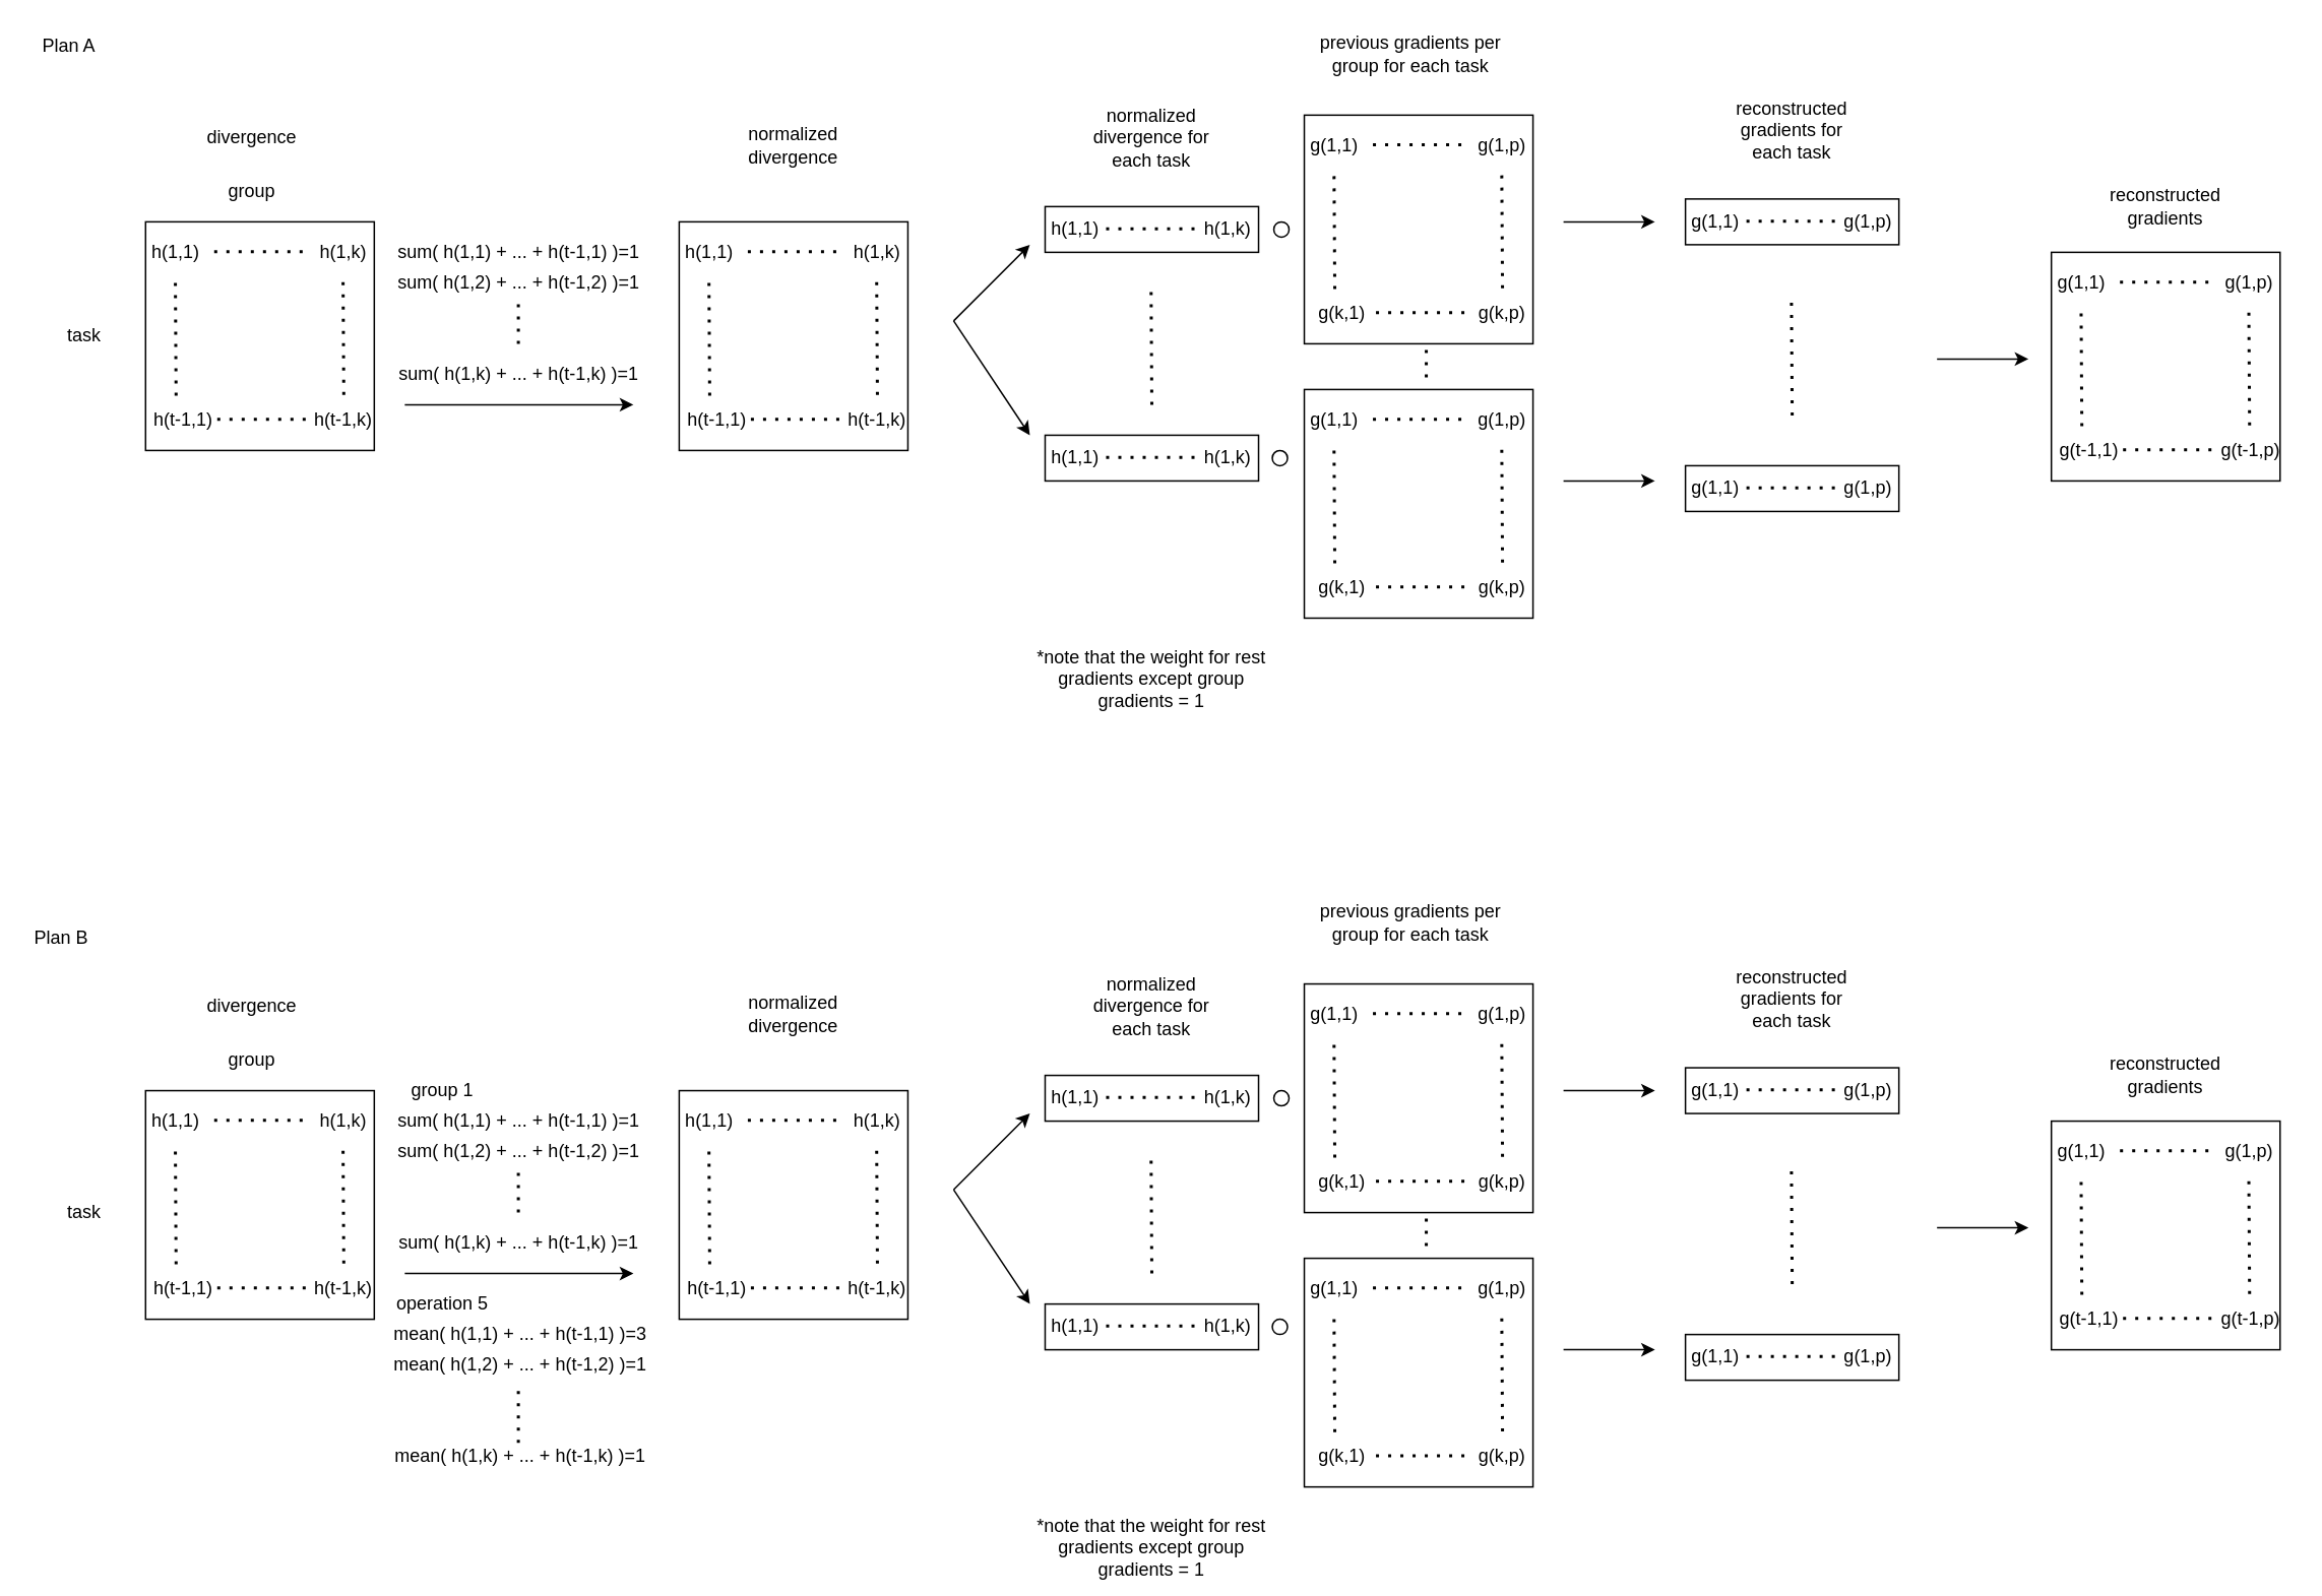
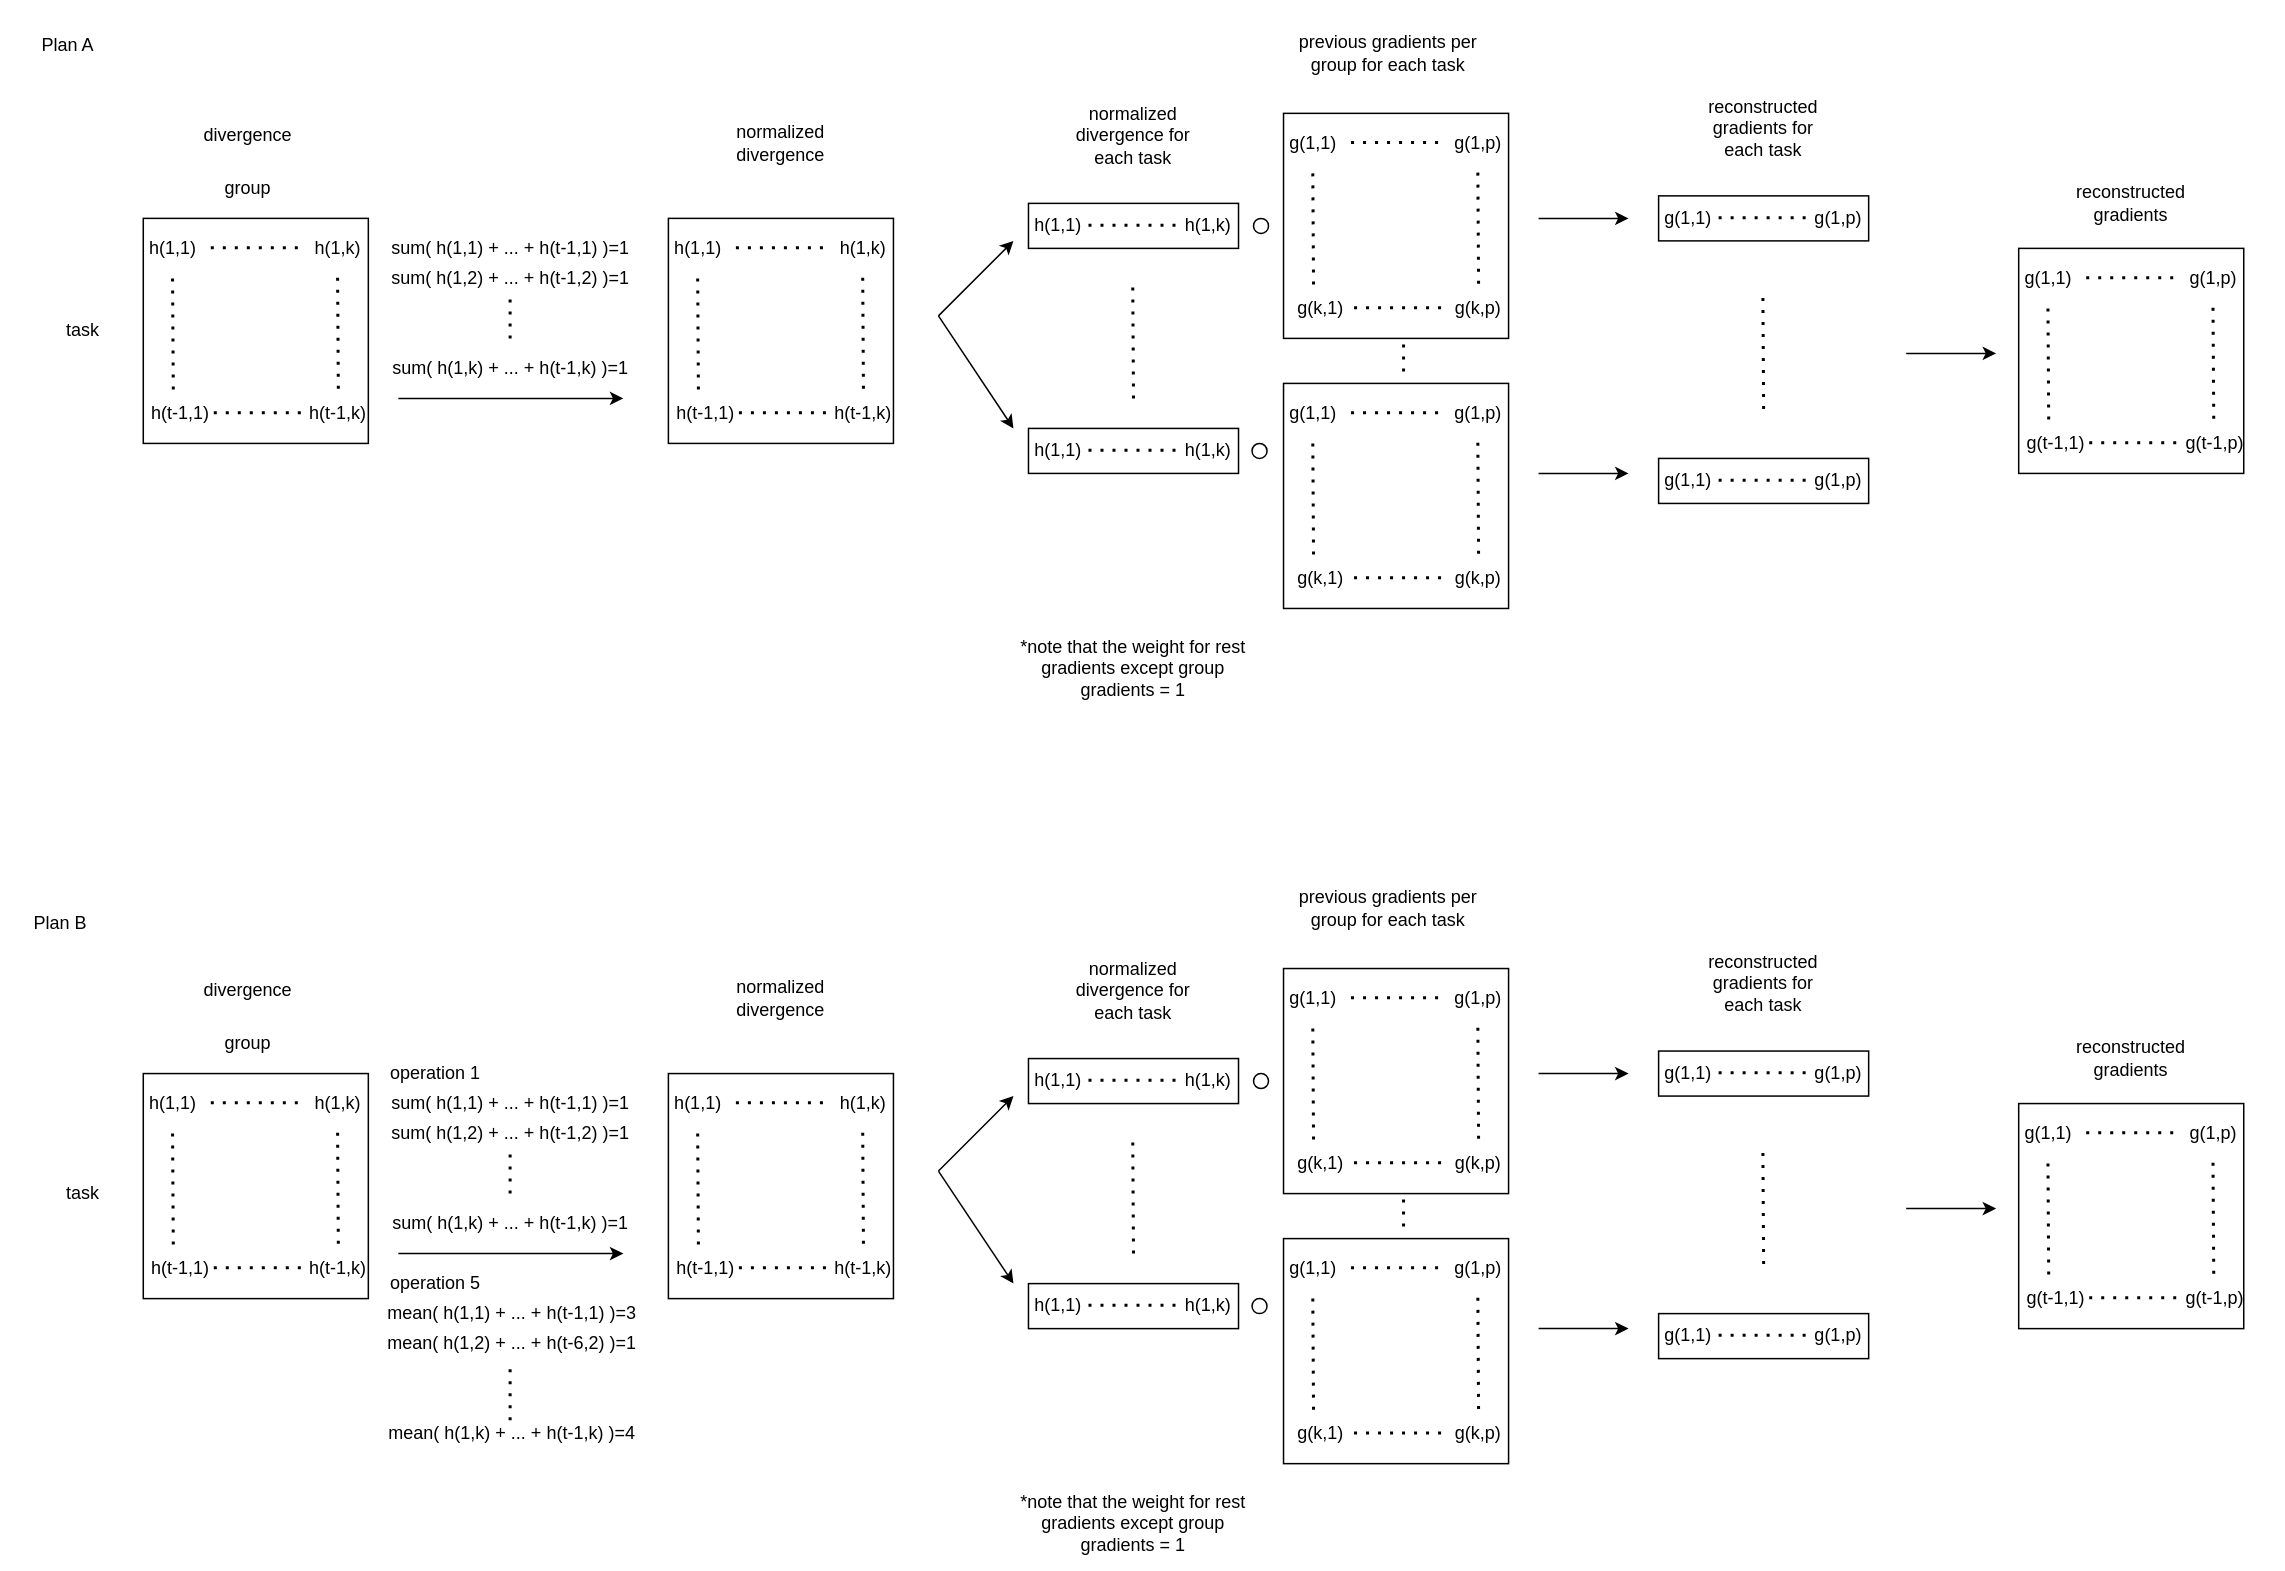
- <mxCell id="174" value="group 1" style="text;html=1;strokeColor=none;fillColor=none;align=center;verticalAlign=middle;whiteSpace=wrap;rounded=0;" vertex="1" parent="1"><mxGeometry x="255" y="705" width="70" height="20" as="geometry" /></mxCell>
+ <mxCell id="174" value="operation 1" style="text;html=1;strokeColor=none;fillColor=none;align=center;verticalAlign=middle;whiteSpace=wrap;rounded=0;" vertex="1" parent="1"><mxGeometry x="255" y="705" width="70" height="20" as="geometry" /></mxCell>
- <mxCell id="177" value="mean( h(1,2) + ... + h(t-1,2) )=1" style="text;html=1;strokeColor=none;fillColor=none;align=center;verticalAlign=middle;whiteSpace=wrap;rounded=0;" vertex="1" parent="1"><mxGeometry x="246" y="885" width="190" height="20" as="geometry" /></mxCell>
+ <mxCell id="177" value="mean( h(1,2) + ... + h(t-6,2) )=1" style="text;html=1;strokeColor=none;fillColor=none;align=center;verticalAlign=middle;whiteSpace=wrap;rounded=0;" vertex="1" parent="1"><mxGeometry x="246" y="885" width="190" height="20" as="geometry" /></mxCell>
- <mxCell id="179" value="mean( h(1,k) + ... + h(t-1,k) )=1" style="text;html=1;strokeColor=none;fillColor=none;align=center;verticalAlign=middle;whiteSpace=wrap;rounded=0;" vertex="1" parent="1"><mxGeometry x="246" y="945" width="190" height="20" as="geometry" /></mxCell>
+ <mxCell id="179" value="mean( h(1,k) + ... + h(t-1,k) )=4" style="text;html=1;strokeColor=none;fillColor=none;align=center;verticalAlign=middle;whiteSpace=wrap;rounded=0;" vertex="1" parent="1"><mxGeometry x="246" y="945" width="190" height="20" as="geometry" /></mxCell>
